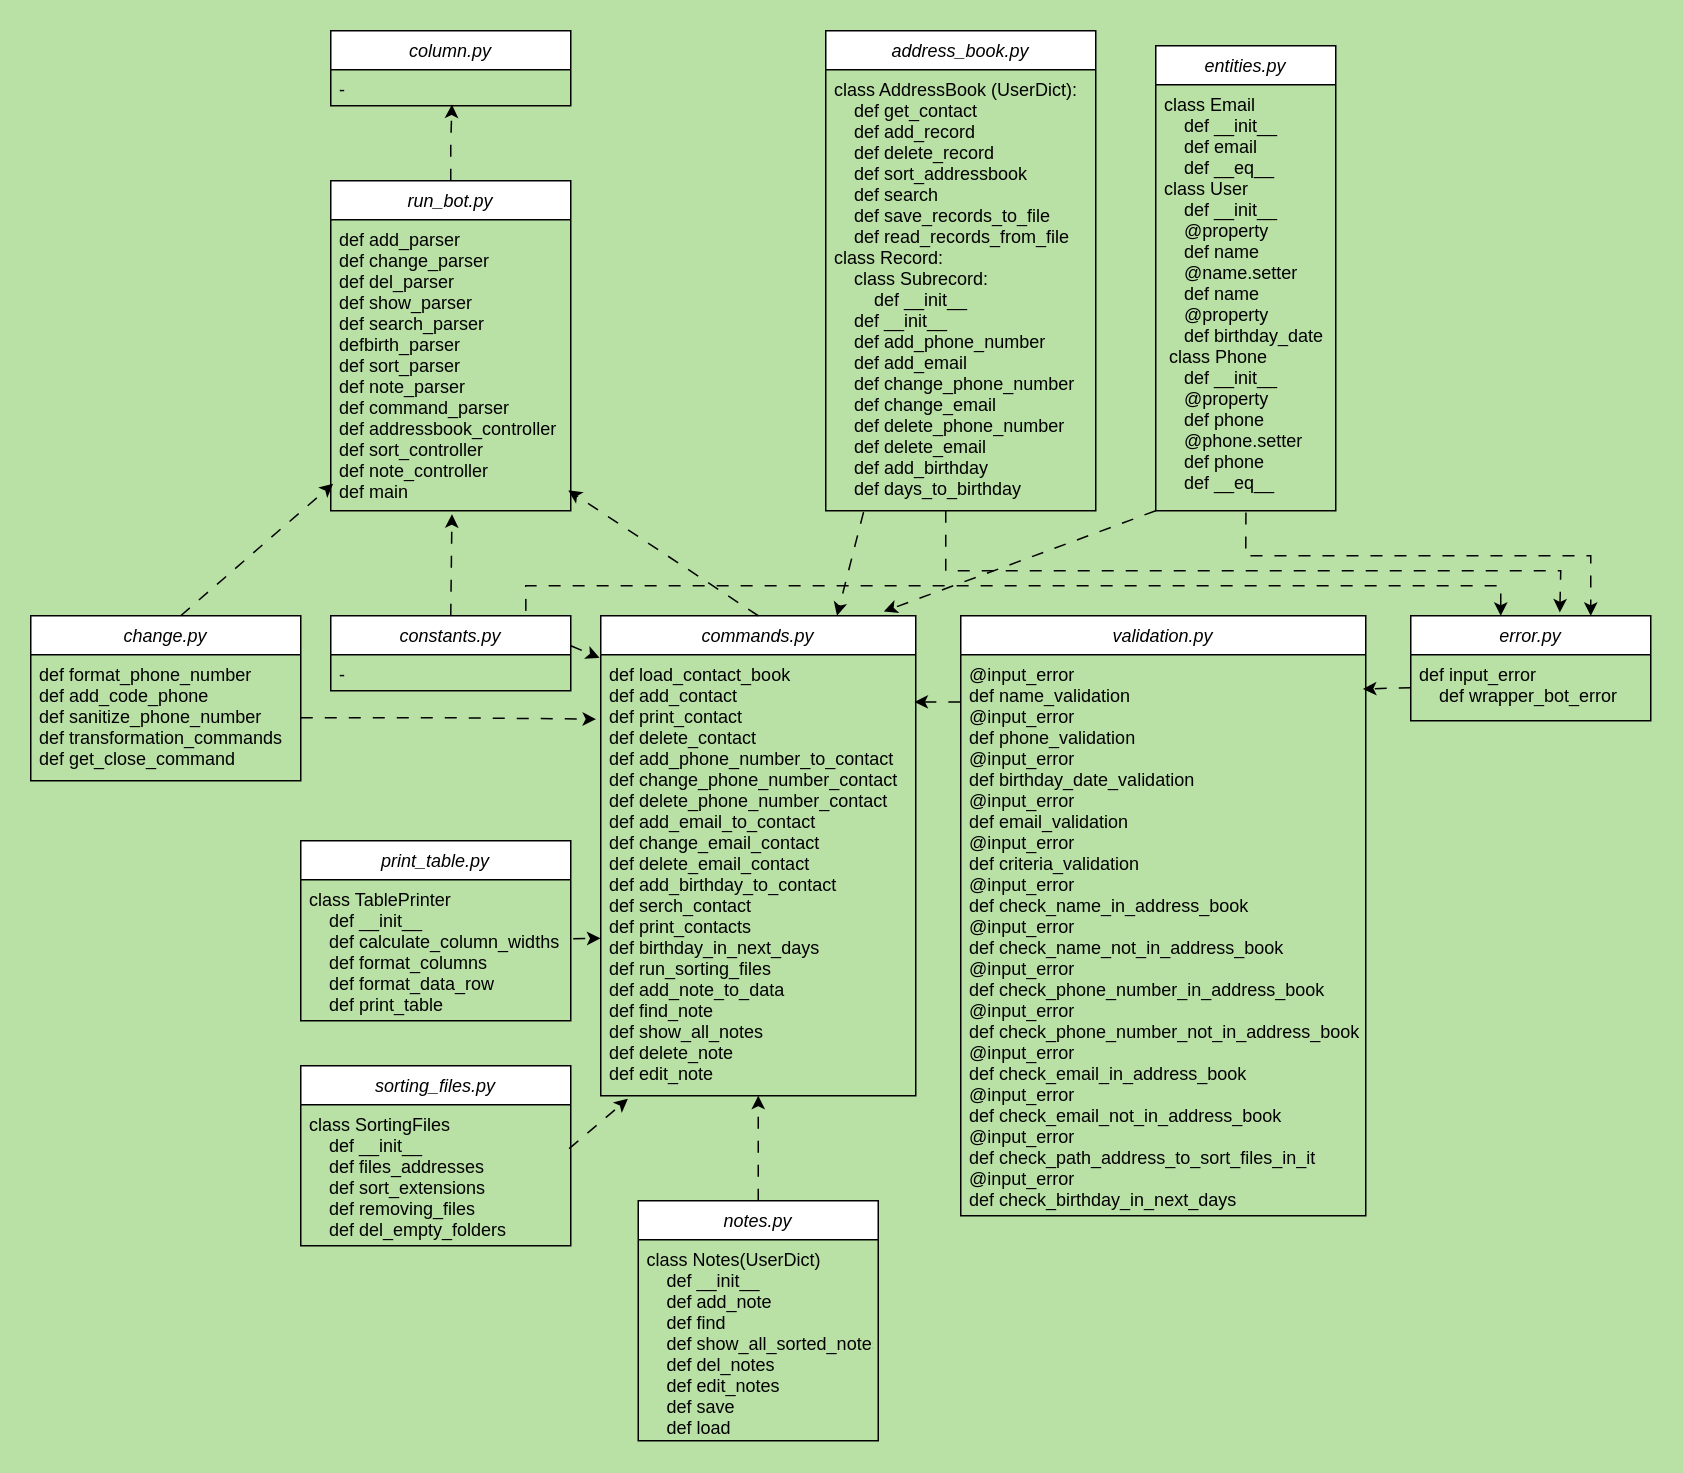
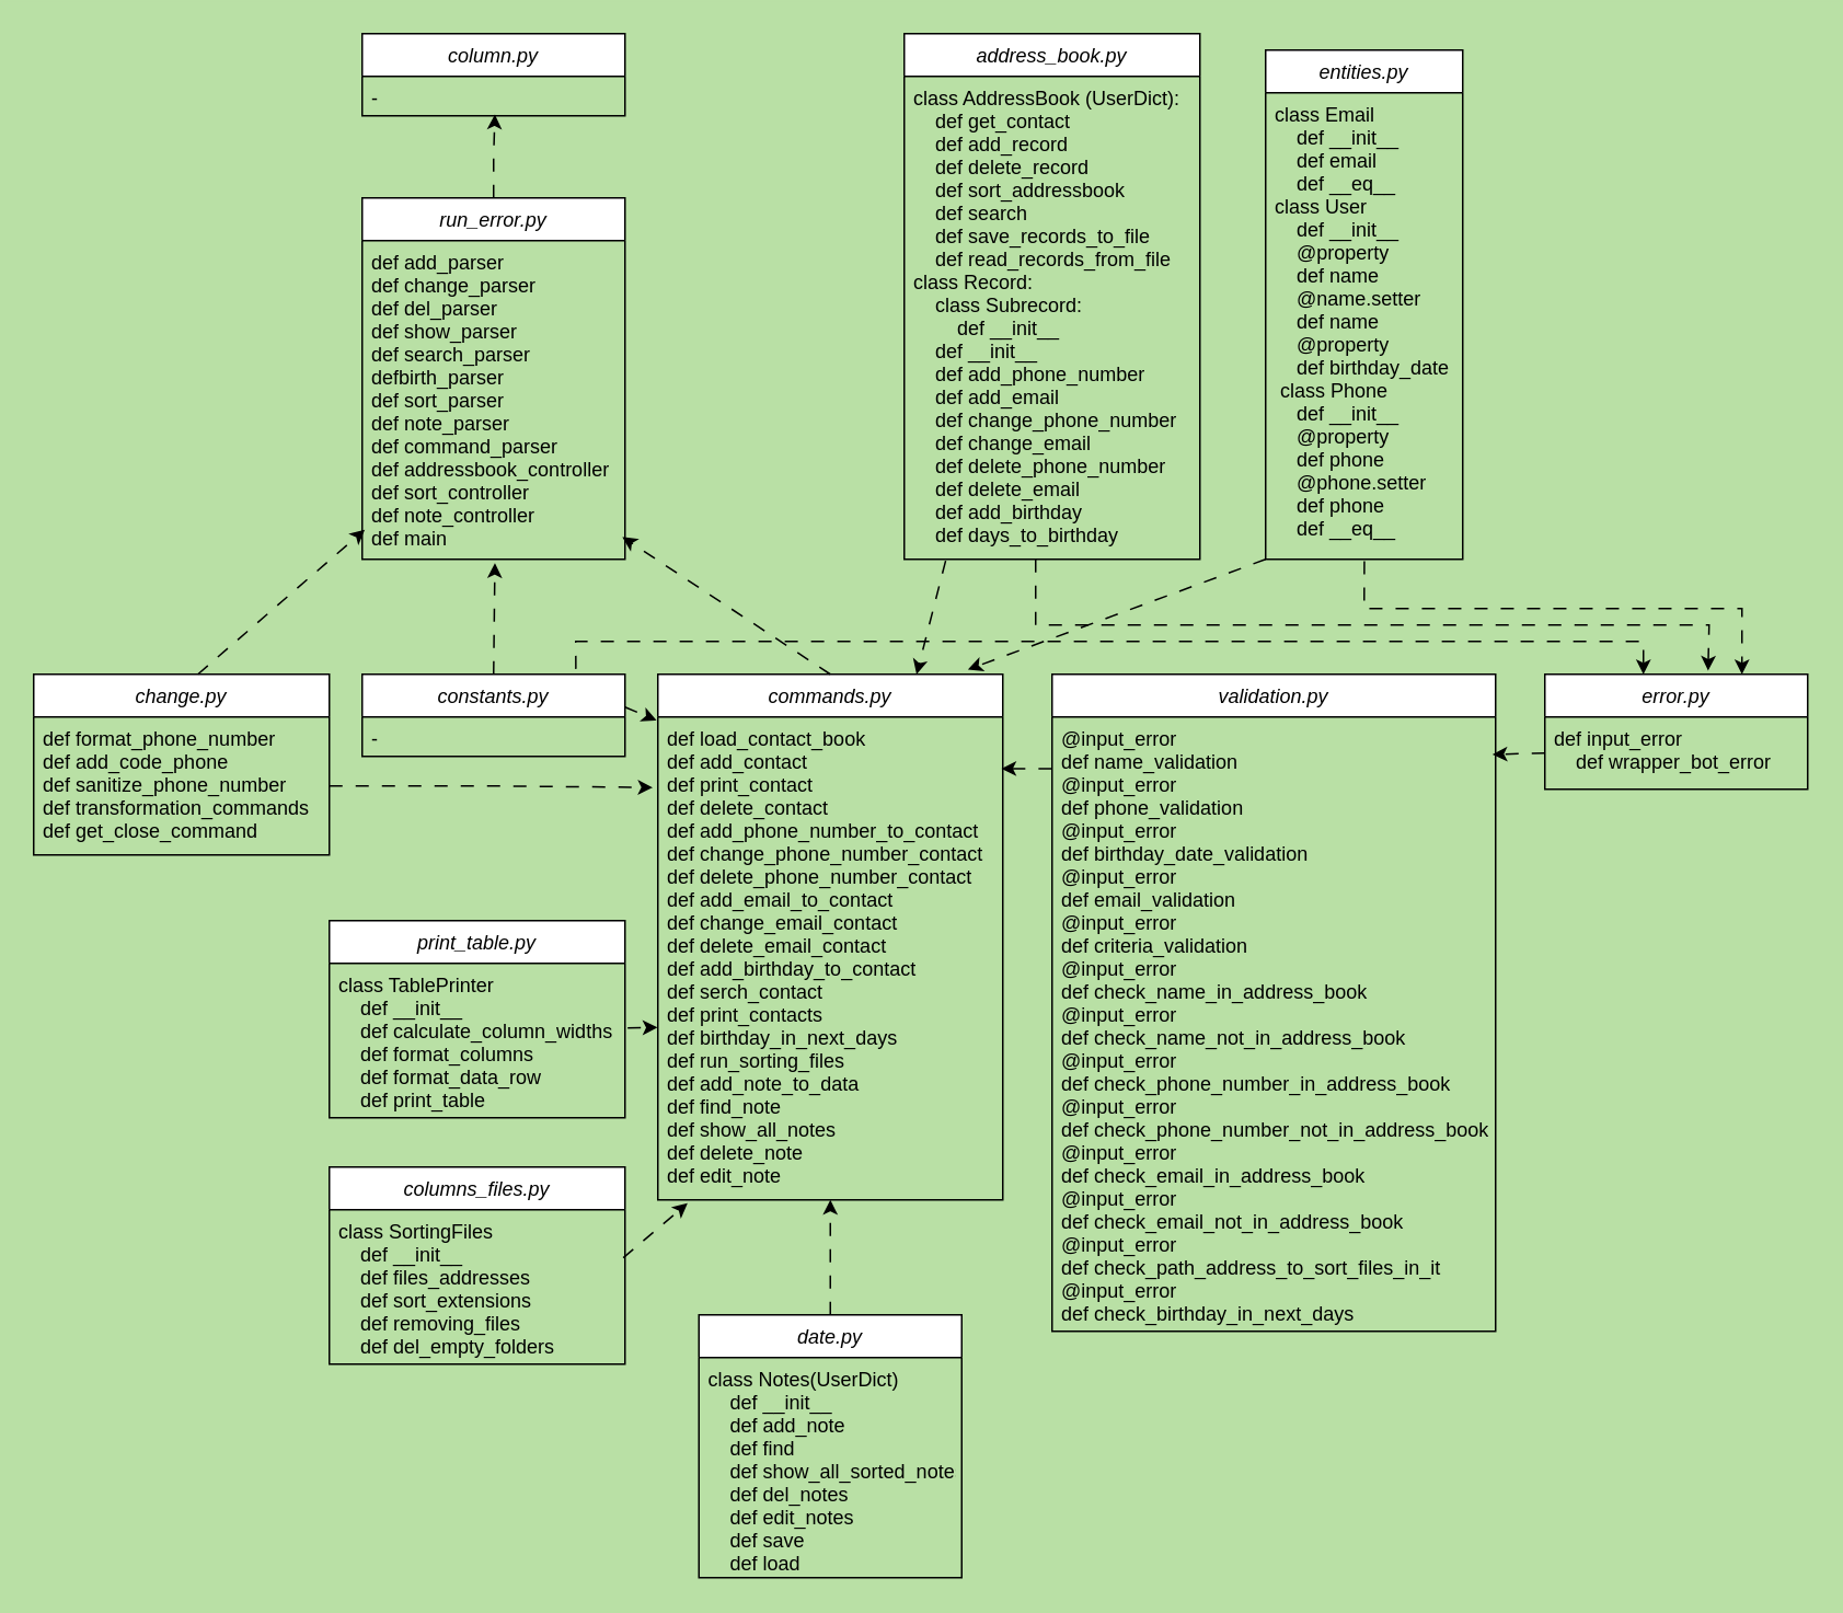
- <mxCell id="3" value="run_bot.py" style="swimlane;fontStyle=2;align=center;verticalAlign=top;childLayout=stackLayout;horizontal=1;startSize=26;horizontalStack=0;resizeParent=1;resizeLast=0;collapsible=1;marginBottom=0;rounded=0;shadow=0;strokeWidth=1;" parent="1" vertex="1"><mxGeometry x="220" y="120" width="160" height="220" as="geometry"><mxRectangle x="230" y="140" width="160" height="26" as="alternateBounds" /></mxGeometry></mxCell>
+ <mxCell id="3" value="run_error.py" style="swimlane;fontStyle=2;align=center;verticalAlign=top;childLayout=stackLayout;horizontal=1;startSize=26;horizontalStack=0;resizeParent=1;resizeLast=0;collapsible=1;marginBottom=0;rounded=0;shadow=0;strokeWidth=1;" parent="1" vertex="1"><mxGeometry x="220" y="120" width="160" height="220" as="geometry"><mxRectangle x="230" y="140" width="160" height="26" as="alternateBounds" /></mxGeometry></mxCell>
- <mxCell id="15" value="sorting_files.py" style="swimlane;fontStyle=2;align=center;verticalAlign=top;childLayout=stackLayout;horizontal=1;startSize=26;horizontalStack=0;resizeParent=1;resizeLast=0;collapsible=1;marginBottom=0;rounded=0;shadow=0;strokeWidth=1;" parent="1" vertex="1"><mxGeometry x="200" y="710" width="180" height="120" as="geometry"><mxRectangle x="230" y="140" width="160" height="26" as="alternateBounds" /></mxGeometry></mxCell>
+ <mxCell id="15" value="columns_files.py" style="swimlane;fontStyle=2;align=center;verticalAlign=top;childLayout=stackLayout;horizontal=1;startSize=26;horizontalStack=0;resizeParent=1;resizeLast=0;collapsible=1;marginBottom=0;rounded=0;shadow=0;strokeWidth=1;" parent="1" vertex="1"><mxGeometry x="200" y="710" width="180" height="120" as="geometry"><mxRectangle x="230" y="140" width="160" height="26" as="alternateBounds" /></mxGeometry></mxCell>
- <mxCell id="11" value="notes.py" style="swimlane;fontStyle=2;align=center;verticalAlign=top;childLayout=stackLayout;horizontal=1;startSize=26;horizontalStack=0;resizeParent=1;resizeLast=0;collapsible=1;marginBottom=0;rounded=0;shadow=0;strokeWidth=1;" parent="1" vertex="1"><mxGeometry x="425" y="800" width="160" height="160" as="geometry"><mxRectangle x="230" y="140" width="160" height="26" as="alternateBounds" /></mxGeometry></mxCell>
+ <mxCell id="11" value="date.py" style="swimlane;fontStyle=2;align=center;verticalAlign=top;childLayout=stackLayout;horizontal=1;startSize=26;horizontalStack=0;resizeParent=1;resizeLast=0;collapsible=1;marginBottom=0;rounded=0;shadow=0;strokeWidth=1;" parent="1" vertex="1"><mxGeometry x="425" y="800" width="160" height="160" as="geometry"><mxRectangle x="230" y="140" width="160" height="26" as="alternateBounds" /></mxGeometry></mxCell>
